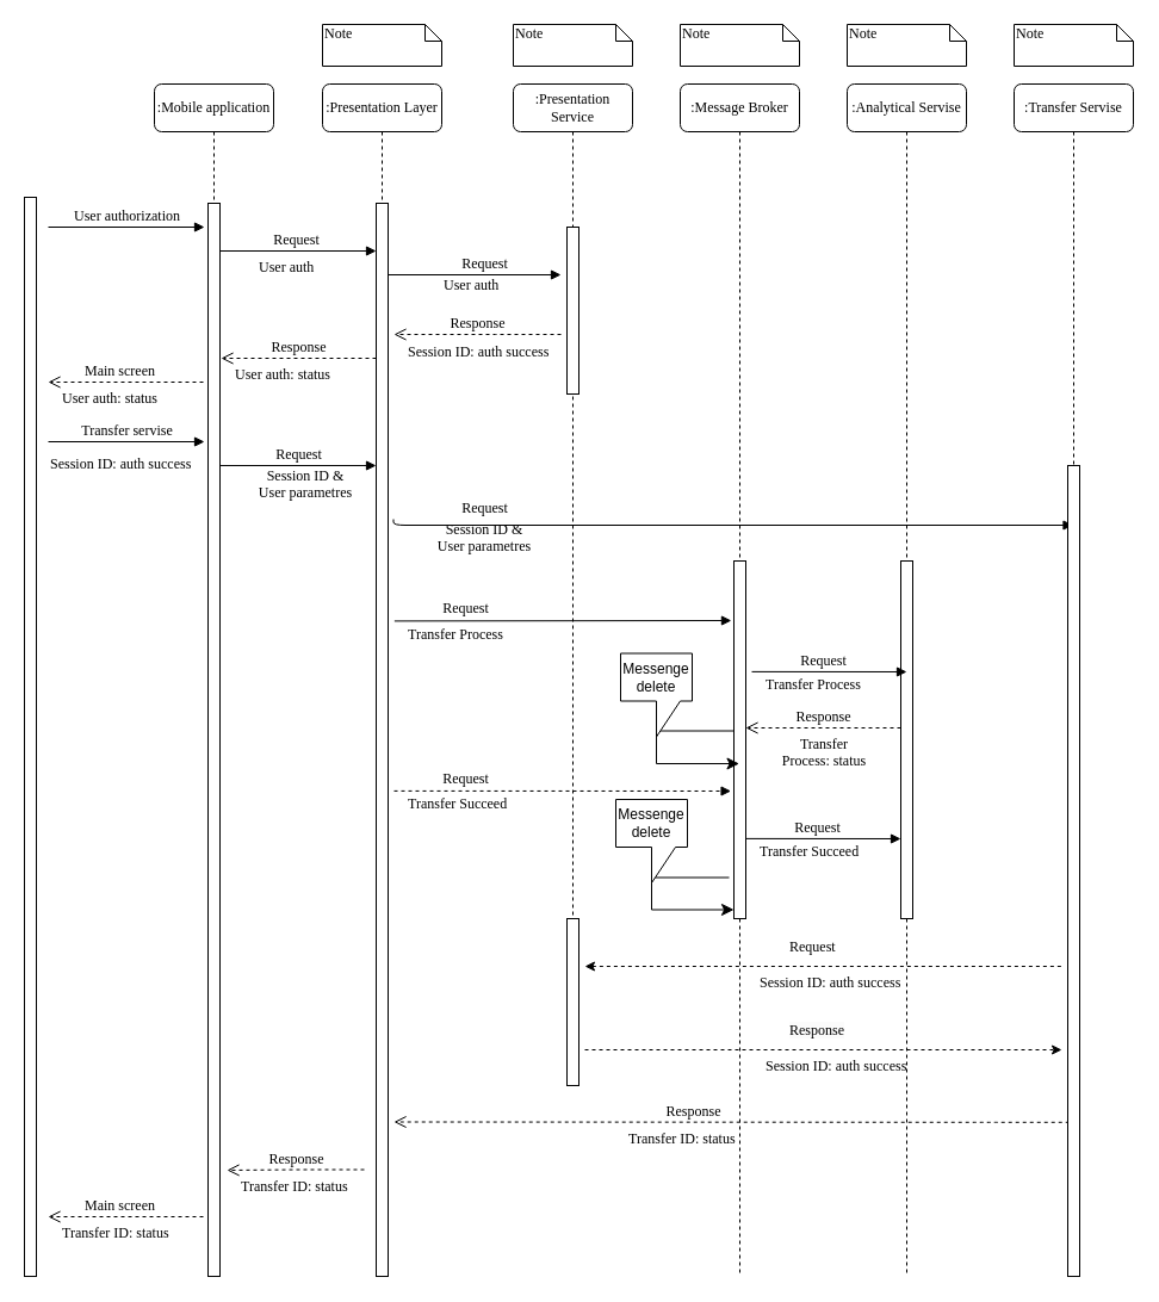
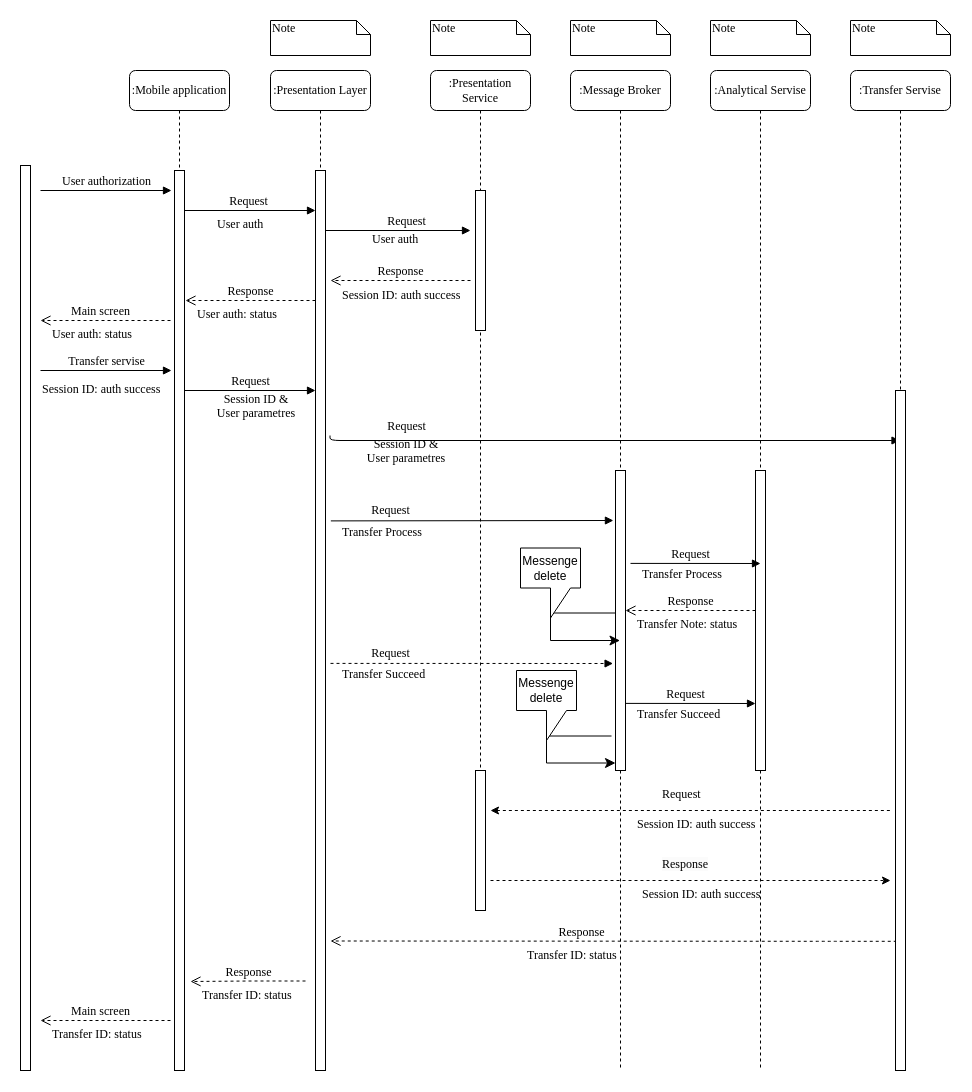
- <mxCell id="28" value="&lt;div style=&quot;text-align: center;&quot;&gt;&lt;span style=&quot;font-family: Verdana;&quot;&gt;Transfer Process&lt;/span&gt;&lt;font face=&quot;Verdana&quot;&gt;:&amp;nbsp;status&lt;/font&gt;&lt;/div&gt;" style="text;whiteSpace=wrap;html=1;" vertex="1" parent="25"><mxGeometry x="-75" y="540" width="110" height="30" as="geometry" /></mxCell>
+ <mxCell id="28" value="&lt;div style=&quot;text-align: center;&quot;&gt;&lt;span style=&quot;font-family: Verdana;&quot;&gt;Transfer Note&lt;/span&gt;&lt;font face=&quot;Verdana&quot;&gt;:&amp;nbsp;status&lt;/font&gt;&lt;/div&gt;" style="text;whiteSpace=wrap;html=1;" vertex="1" parent="25"><mxGeometry x="-75" y="540" width="110" height="30" as="geometry" /></mxCell>
